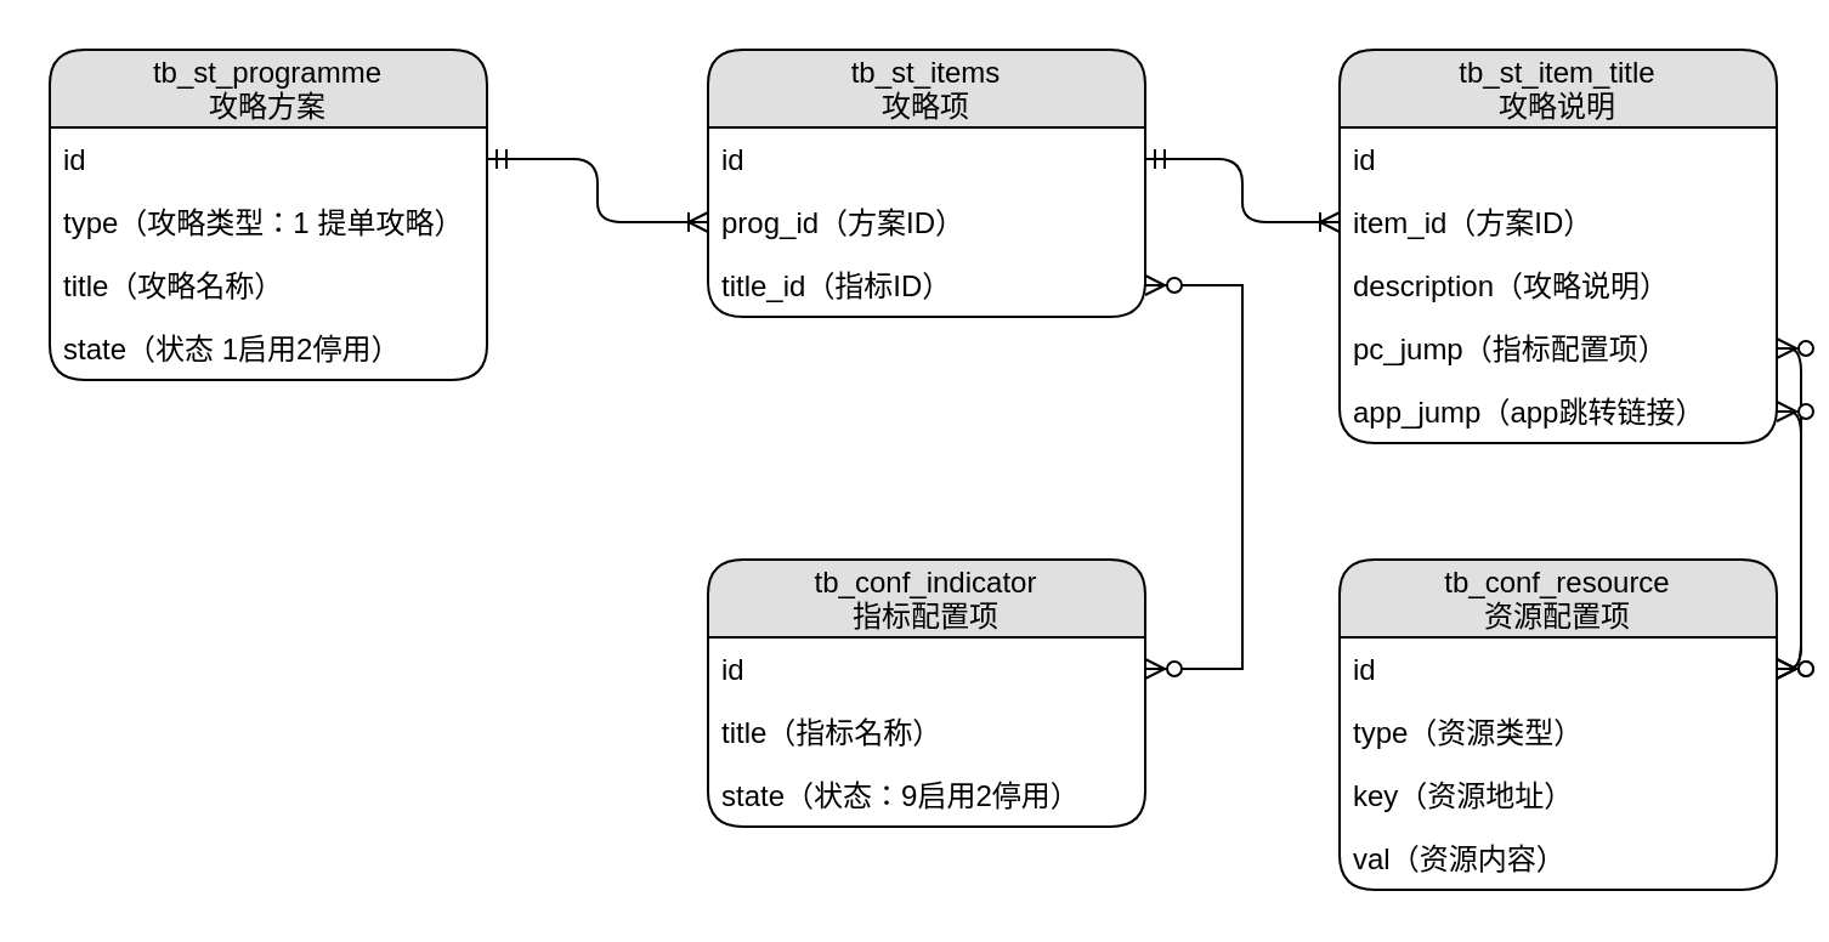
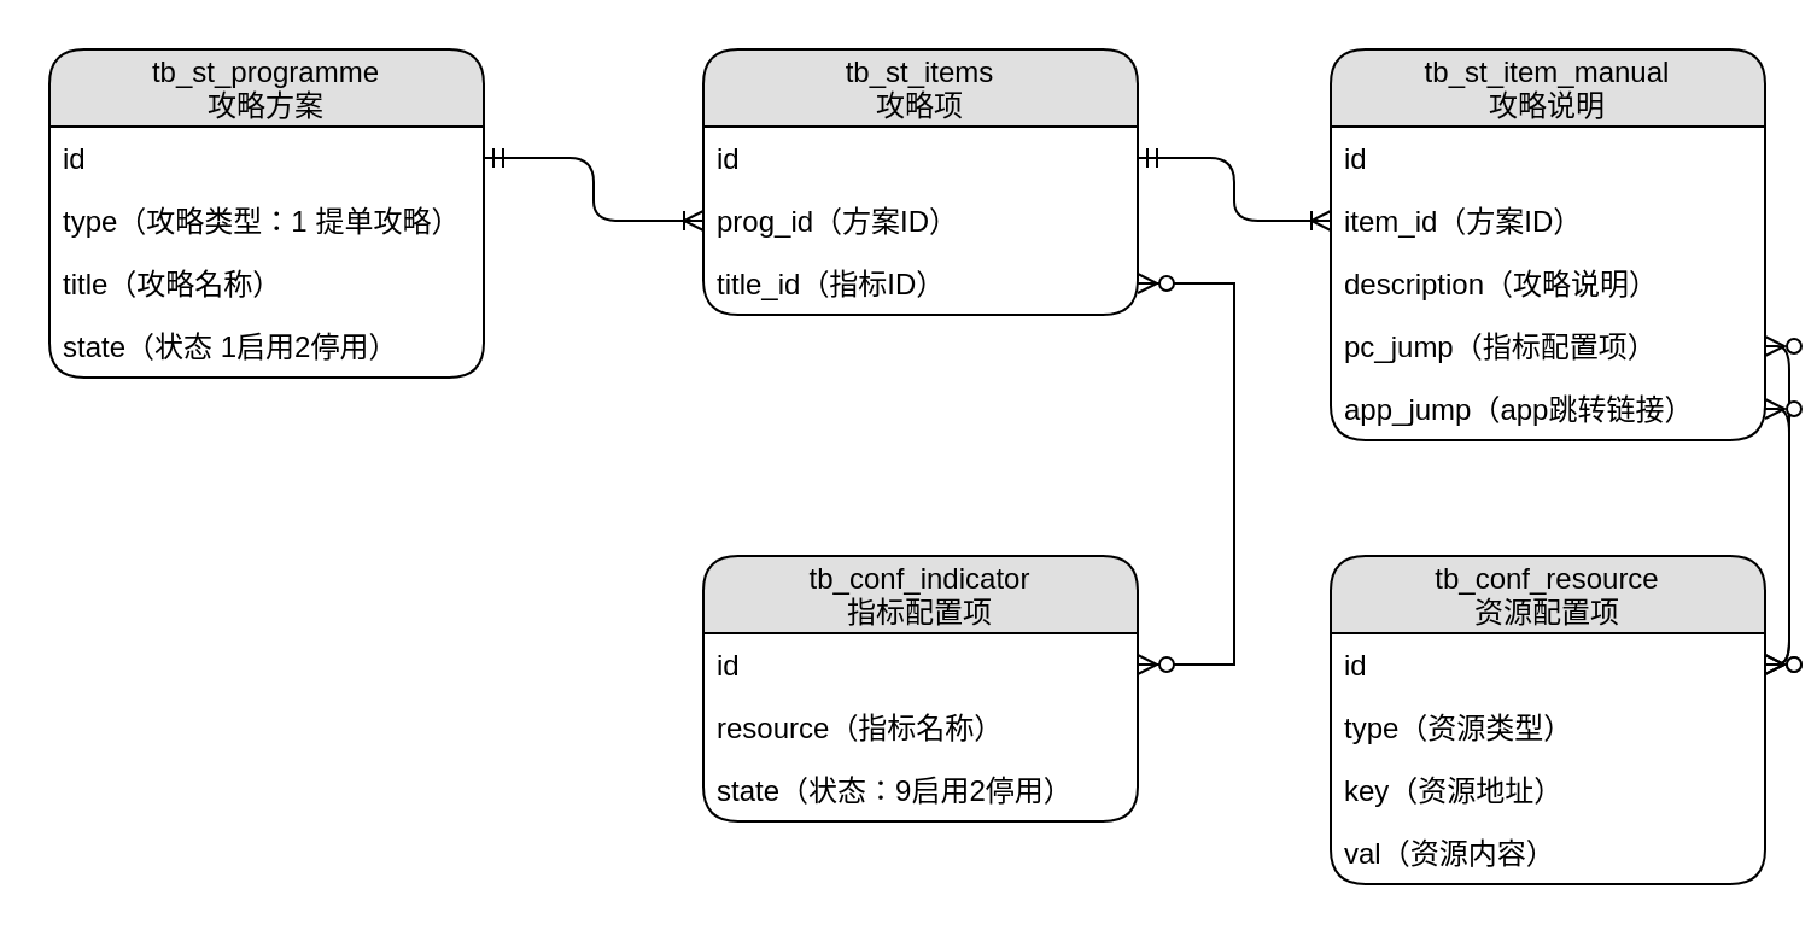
- <mxCell id="11" value="tb_st_item_title&#10;攻略说明" style="swimlane;fontStyle=0;childLayout=stackLayout;horizontal=1;startSize=32;fillColor=#e0e0e0;horizontalStack=0;resizeParent=1;resizeParentMax=0;resizeLast=0;collapsible=1;marginBottom=0;swimlaneFillColor=#ffffff;align=center;fontSize=12;rounded=1;" vertex="1" parent="1"><mxGeometry x="551" y="20" width="180" height="162" as="geometry" /></mxCell>
+ <mxCell id="11" value="tb_st_item_manual&#10;攻略说明" style="swimlane;fontStyle=0;childLayout=stackLayout;horizontal=1;startSize=32;fillColor=#e0e0e0;horizontalStack=0;resizeParent=1;resizeParentMax=0;resizeLast=0;collapsible=1;marginBottom=0;swimlaneFillColor=#ffffff;align=center;fontSize=12;rounded=1;" vertex="1" parent="1"><mxGeometry x="551" y="20" width="180" height="162" as="geometry" /></mxCell>
- <mxCell id="19" value="title（指标名称）" style="text;strokeColor=none;fillColor=none;spacingLeft=4;spacingRight=4;overflow=hidden;rotatable=0;points=[[0,0.5],[1,0.5]];portConstraint=eastwest;fontSize=12;" vertex="1" parent="17"><mxGeometry y="58" width="180" height="26" as="geometry" /></mxCell>
+ <mxCell id="19" value="resource（指标名称）" style="text;strokeColor=none;fillColor=none;spacingLeft=4;spacingRight=4;overflow=hidden;rotatable=0;points=[[0,0.5],[1,0.5]];portConstraint=eastwest;fontSize=12;" vertex="1" parent="17"><mxGeometry y="58" width="180" height="26" as="geometry" /></mxCell>
